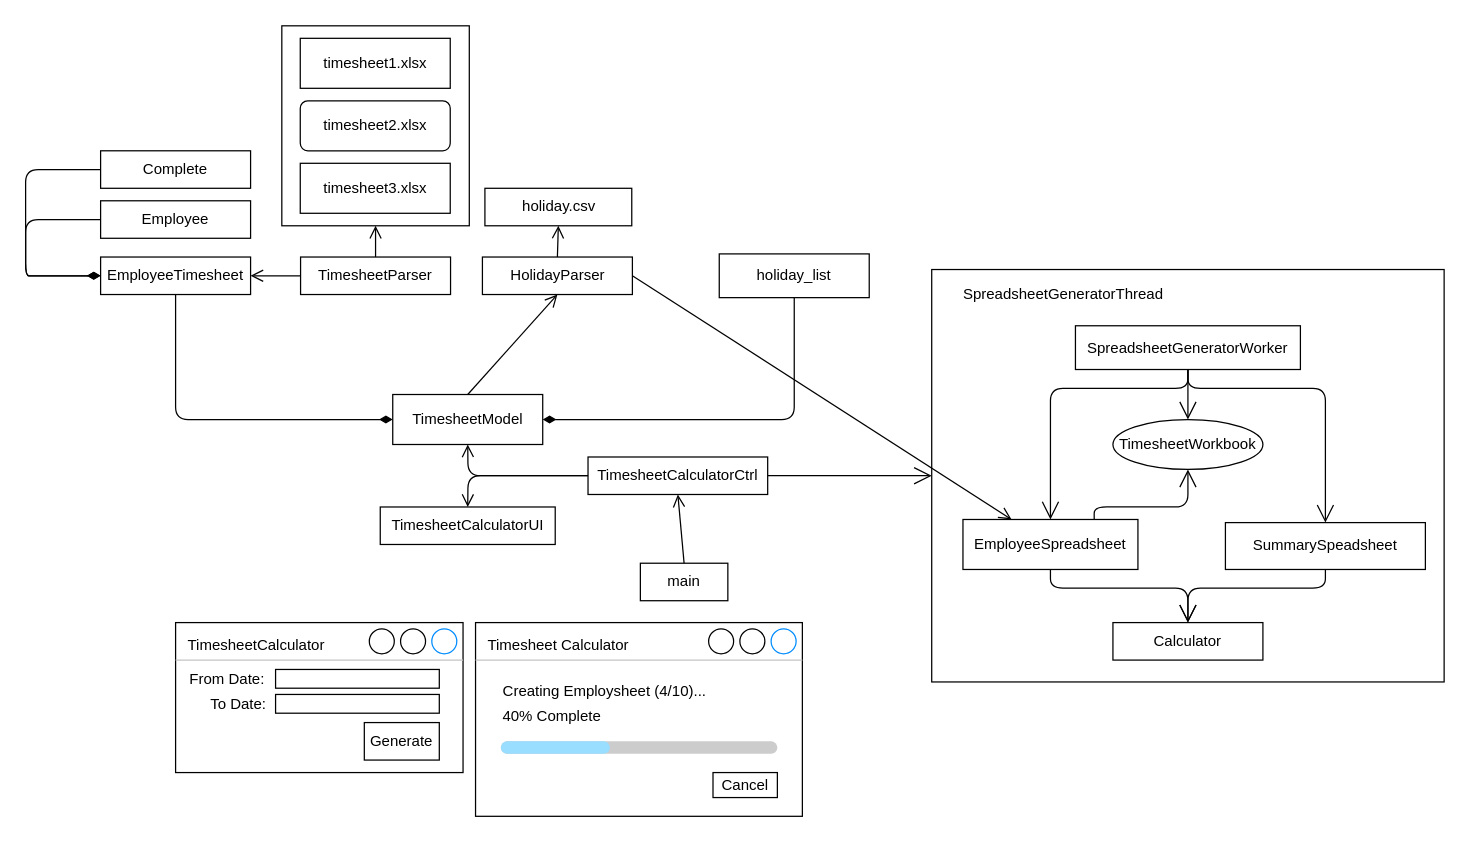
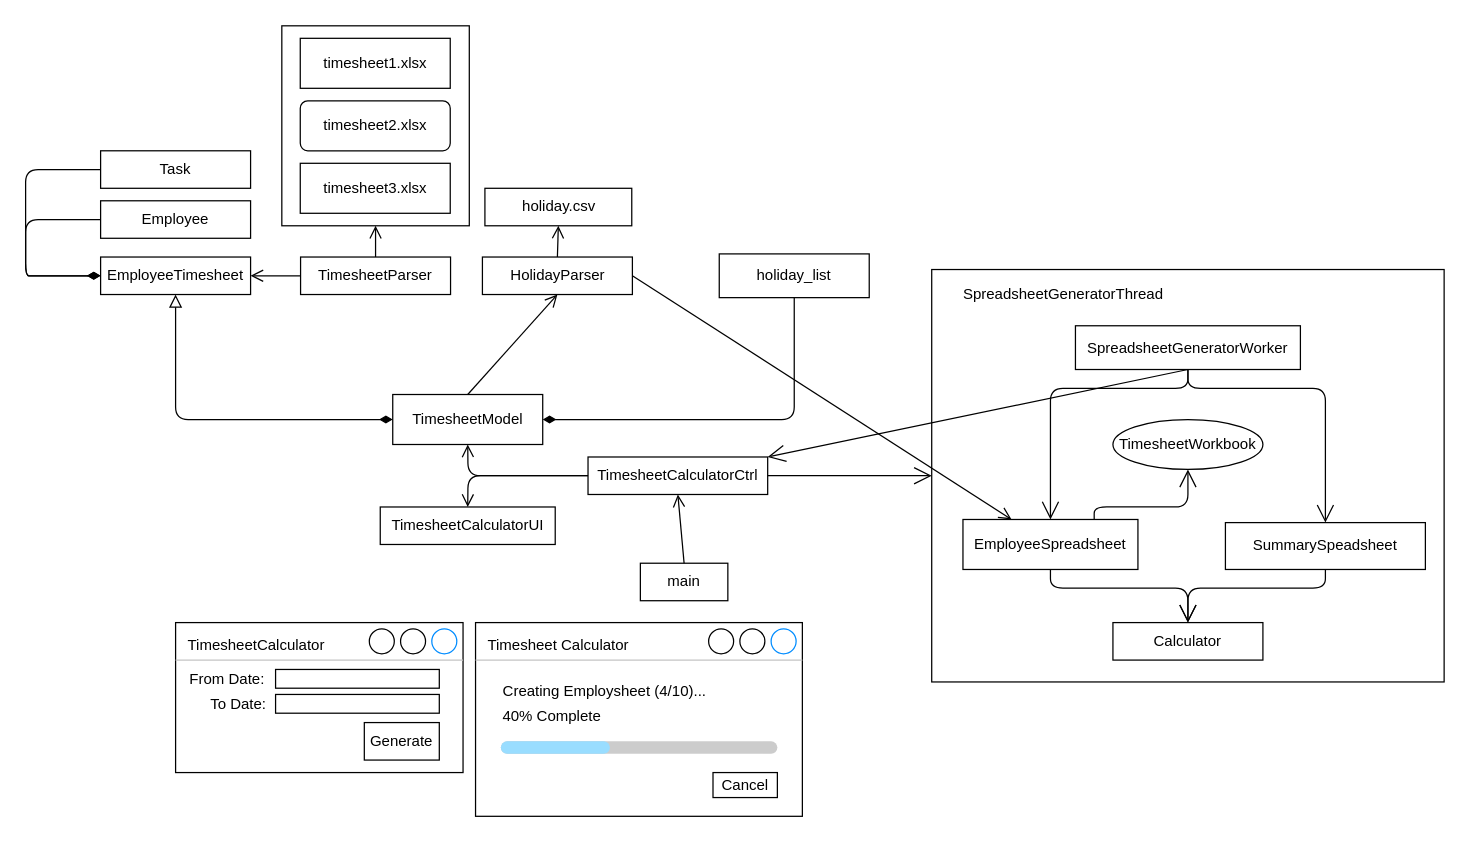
- <mxCell id="33" value="Complete" style="whiteSpace=wrap;html=1;fillColor=none;" parent="1" vertex="1"><mxGeometry x="80" y="120" width="120" height="30" as="geometry" /></mxCell>
+ <mxCell id="33" value="Task" style="whiteSpace=wrap;html=1;fillColor=none;" parent="1" vertex="1"><mxGeometry x="80" y="120" width="120" height="30" as="geometry" /></mxCell>
- <mxCell id="23" value="" style="endArrow=none;startArrow=diamondThin;endFill=0;startFill=1;html=1;verticalAlign=bottom;labelBackgroundColor=none;strokeWidth=1;startSize=8;endSize=8;exitX=0;exitY=0.5;exitDx=0;exitDy=0;entryX=0.5;entryY=1;entryDx=0;entryDy=0;" parent="1" source="16" target="21" edge="1"><mxGeometry width="160" relative="1" as="geometry"><mxPoint x="100" y="385" as="sourcePoint" /><mxPoint x="250" y="375" as="targetPoint" /><Array as="points"><mxPoint x="140" y="335" /></Array></mxGeometry></mxCell>
+ <mxCell id="23" value="" style="endArrow=block;startArrow=diamondThin;endFill=0;startFill=1;html=1;verticalAlign=bottom;labelBackgroundColor=none;strokeWidth=1;startSize=8;endSize=8;exitX=0;exitY=0.5;exitDx=0;exitDy=0;entryX=0.5;entryY=1;entryDx=0;entryDy=0;" parent="1" source="16" target="21" edge="1"><mxGeometry width="160" relative="1" as="geometry"><mxPoint x="100" y="385" as="sourcePoint" /><mxPoint x="250" y="375" as="targetPoint" /><Array as="points"><mxPoint x="140" y="335" /></Array></mxGeometry></mxCell>
- <mxCell id="46" value="" style="endArrow=open;endFill=1;endSize=12;html=1;exitX=0.5;exitY=1;exitDx=0;exitDy=0;entryX=0.5;entryY=0;entryDx=0;entryDy=0;" parent="1" source="40" target="43" edge="1"><mxGeometry width="160" relative="1" as="geometry"><mxPoint x="750" y="570" as="sourcePoint" /><mxPoint x="910" y="570" as="targetPoint" /></mxGeometry></mxCell>
+ <mxCell id="46" value="" style="endArrow=open;endFill=1;endSize=12;html=1;exitX=0.5;exitY=1;exitDx=0;exitDy=0;" parent="1" source="40" target="2" edge="1"><mxGeometry width="160" relative="1" as="geometry"><mxPoint x="750" y="570" as="sourcePoint" /><mxPoint x="910" y="570" as="targetPoint" /></mxGeometry></mxCell>
